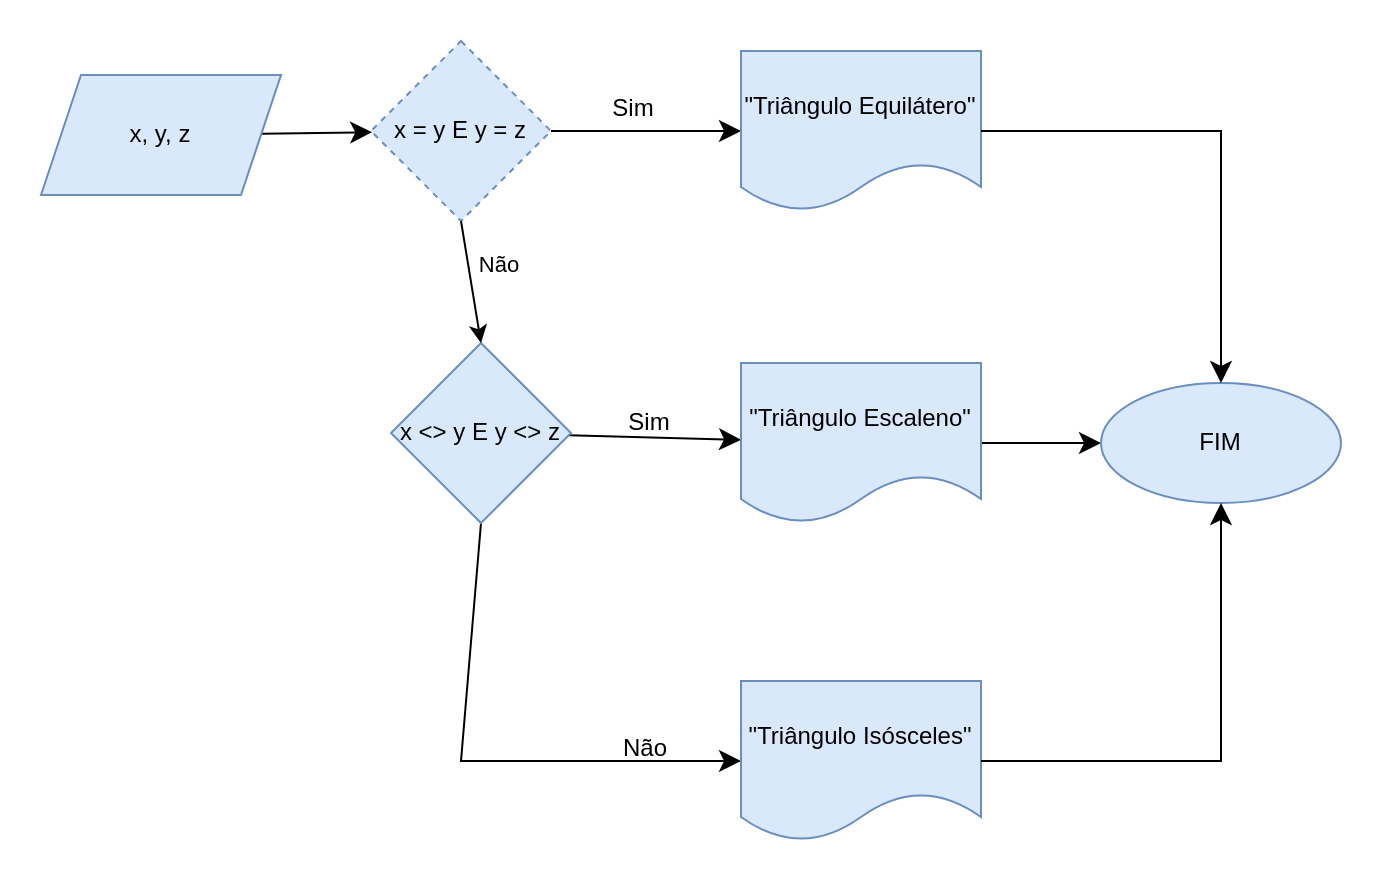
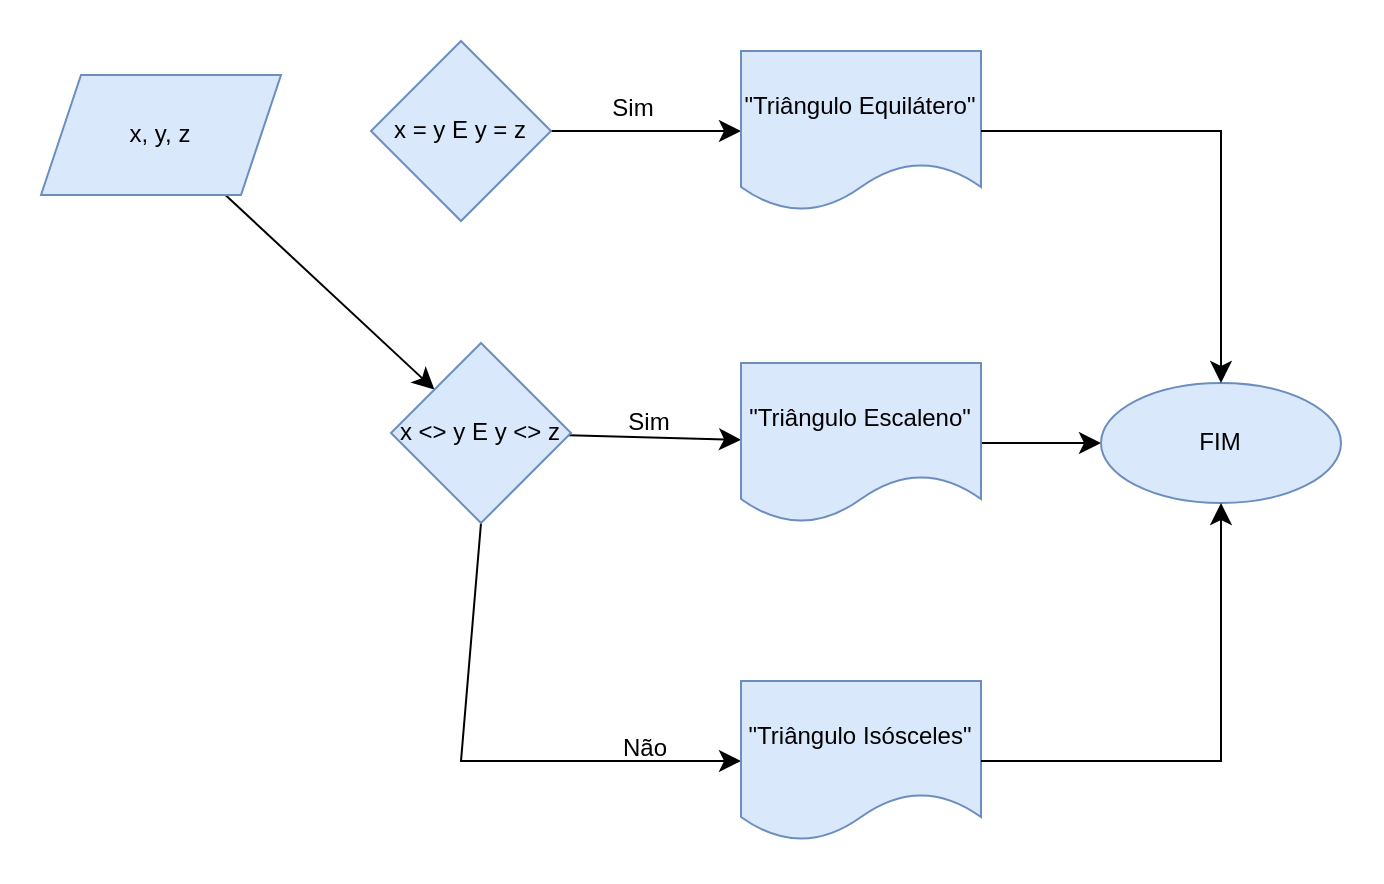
- <mxCell id="6" value="x = y E y = z" style="rhombus;whiteSpace=wrap;html=1;fillStyle=auto;shadow=0;rounded=0;fillColor=#dae8fc;strokeColor=#6c8ebf;dashed=1;" parent="1" vertex="1"><mxGeometry x="185" y="20" width="90" height="90" as="geometry" /></mxCell>
+ <mxCell id="6" value="x = y E y = z" style="rhombus;whiteSpace=wrap;html=1;fillStyle=auto;shadow=0;rounded=0;fillColor=#dae8fc;strokeColor=#6c8ebf;" parent="1" vertex="1"><mxGeometry x="185" y="20" width="90" height="90" as="geometry" /></mxCell>
- <mxCell id="2" value="" style="edgeStyle=none;curved=1;rounded=0;orthogonalLoop=1;jettySize=auto;html=1;fontSize=12;startSize=8;endSize=8;" parent="1" source="3" target="6" edge="1"><mxGeometry relative="1" as="geometry" /></mxCell>
+ <mxCell id="2" value="" style="edgeStyle=none;curved=1;rounded=0;orthogonalLoop=1;jettySize=auto;html=1;fontSize=12;startSize=8;endSize=8;" parent="1" source="3" target="12" edge="1"><mxGeometry relative="1" as="geometry" /></mxCell>
- <mxCell id="19" value="" style="endArrow=classic;html=1;rounded=0;exitX=0.5;exitY=1;exitDx=0;exitDy=0;entryX=0.5;entryY=0;entryDx=0;entryDy=0;" parent="1" source="6" target="12" edge="1"><mxGeometry width="50" height="50" relative="1" as="geometry"><mxPoint x="285" y="256" as="sourcePoint" /><mxPoint x="335" y="206" as="targetPoint" /></mxGeometry></mxCell>
- <mxCell id="20" value="Não" style="edgeLabel;html=1;align=center;verticalAlign=middle;resizable=0;points=[];labelBackgroundColor=none;" vertex="1" connectable="0" parent="19"><mxGeometry x="-0.303" y="2" relative="1" as="geometry"><mxPoint x="13" as="offset" /></mxGeometry></mxCell>
